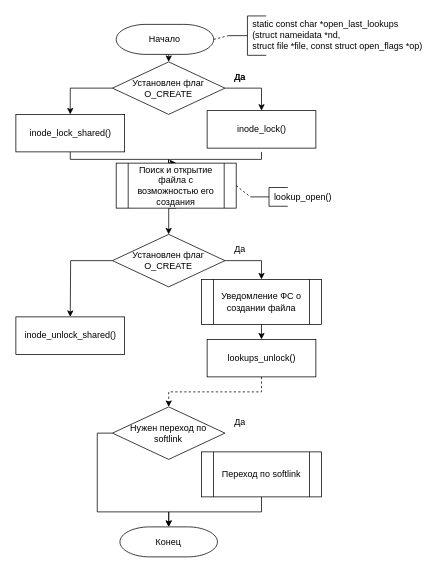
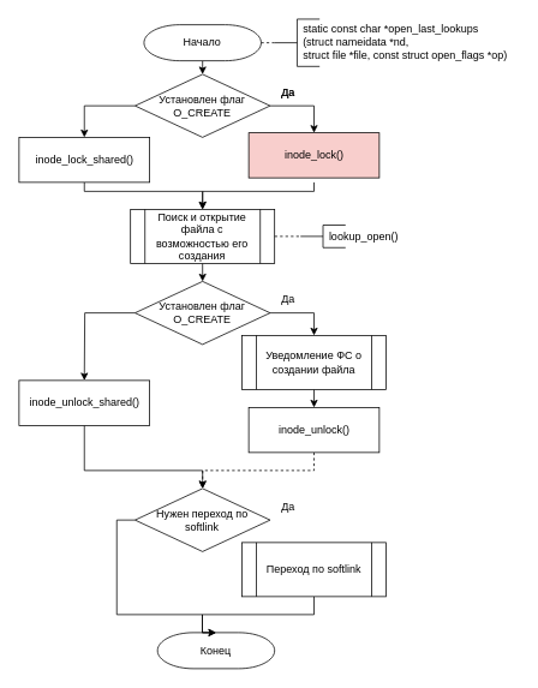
- <mxCell id="3" value="Начало" style="strokeWidth=1;html=1;shape=mxgraph.flowchart.terminator;whiteSpace=wrap;rounded=0;glass=0;" parent="1" vertex="1"><mxGeometry x="154.25" y="32" width="130" height="40" as="geometry" /></mxCell>
+ <mxCell id="3" value="Начало" style="strokeWidth=1;html=1;shape=mxgraph.flowchart.terminator;whiteSpace=wrap;rounded=0;glass=0;" parent="1" vertex="1"><mxGeometry x="159.25" y="27" width="130" height="40" as="geometry" /></mxCell>
- <mxCell id="34" value="&lt;span style=&quot;text-align: right;&quot;&gt;inode_lock()&lt;/span&gt;" style="rounded=0;whiteSpace=wrap;html=1;glass=0;strokeWidth=1;" vertex="1" parent="1"><mxGeometry x="275.5" y="147" width="145" height="50" as="geometry" /></mxCell>
+ <mxCell id="34" value="&lt;span style=&quot;text-align: right;&quot;&gt;inode_lock()&lt;/span&gt;" style="rounded=0;whiteSpace=wrap;html=1;glass=0;strokeWidth=1;fillColor=#f8cecc;" vertex="1" parent="1"><mxGeometry x="275.5" y="147" width="145" height="50" as="geometry" /></mxCell>
- <mxCell id="14" value="Поиск и открытие файла с возможностью его создания" style="shape=process;whiteSpace=wrap;html=1;backgroundOutline=1;rounded=0;glass=0;strokeWidth=1;" parent="1" vertex="1"><mxGeometry x="154.25" y="217" width="160" height="60" as="geometry" /></mxCell>
+ <mxCell id="14" value="Поиск и открытие файла с возможностью его создания" style="shape=process;whiteSpace=wrap;html=1;backgroundOutline=1;rounded=0;glass=0;strokeWidth=1;" parent="1" vertex="1"><mxGeometry x="144.25" y="232" width="160" height="60" as="geometry" /></mxCell>
- <mxCell id="36" value="&lt;span style=&quot;text-align: right;&quot;&gt;lookups_unlock()&lt;/span&gt;" style="rounded=0;whiteSpace=wrap;html=1;glass=0;strokeWidth=1;" vertex="1" parent="1"><mxGeometry x="275.5" y="452" width="145" height="50" as="geometry" /></mxCell>
+ <mxCell id="36" value="&lt;span style=&quot;text-align: right;&quot;&gt;inode_unlock()&lt;/span&gt;" style="rounded=0;whiteSpace=wrap;html=1;glass=0;strokeWidth=1;" vertex="1" parent="1"><mxGeometry x="275.5" y="452" width="145" height="50" as="geometry" /></mxCell>
+ <mxCell id="24" style="edgeStyle=orthogonalEdgeStyle;rounded=0;orthogonalLoop=1;jettySize=auto;html=1;exitX=0.5;exitY=1;exitDx=0;exitDy=0;entryX=0.5;entryY=0;entryDx=0;entryDy=0;endArrow=classic;endFill=1;" parent="1" source="35" target="26" edge="1"><mxGeometry relative="1" as="geometry"><Array as="points"><mxPoint x="93" y="522" /><mxPoint x="224" y="522" /></Array><mxPoint x="93" y="482" as="sourcePoint" /></mxGeometry></mxCell>
- <mxCell id="9" value="Конец" style="strokeWidth=1;html=1;shape=mxgraph.flowchart.terminator;whiteSpace=wrap;rounded=0;glass=0;" parent="1" vertex="1"><mxGeometry x="159.25" y="702" width="130" height="40" as="geometry" /></mxCell>
+ <mxCell id="9" value="Конец" style="strokeWidth=1;html=1;shape=mxgraph.flowchart.terminator;whiteSpace=wrap;rounded=0;glass=0;" parent="1" vertex="1"><mxGeometry x="174.25" y="702" width="130" height="40" as="geometry" /></mxCell>
